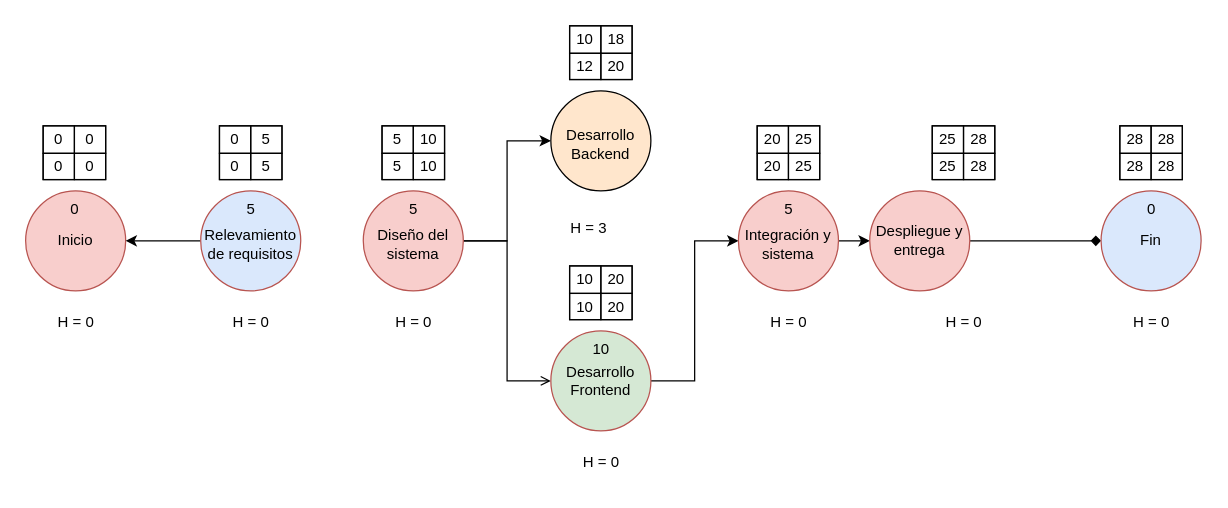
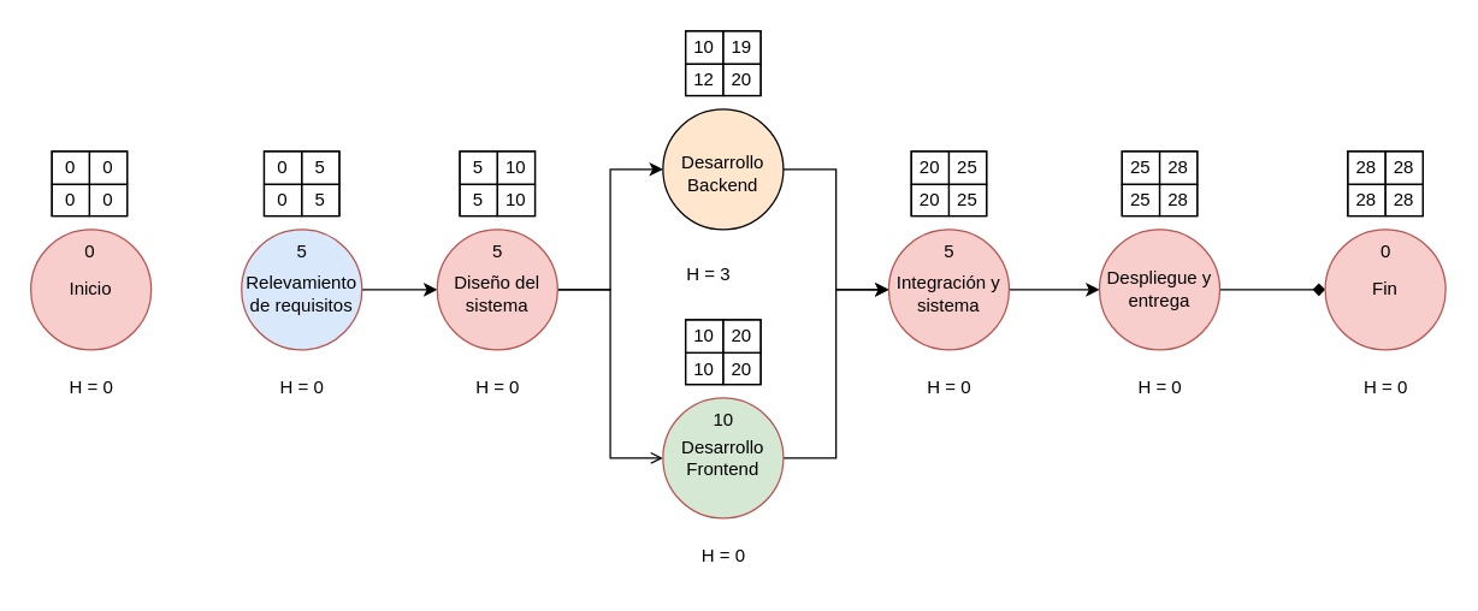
- <mxCell id="40" value="18" style="connectable=0;recursiveResize=0;strokeColor=inherit;fillColor=none;align=center;whiteSpace=wrap;html=1;" vertex="1" parent="38"><mxGeometry x="25" width="25" height="22" as="geometry"><mxRectangle width="25" height="22" as="alternateBounds" /></mxGeometry></mxCell>
+ <mxCell id="40" value="19" style="connectable=0;recursiveResize=0;strokeColor=inherit;fillColor=none;align=center;whiteSpace=wrap;html=1;" vertex="1" parent="38"><mxGeometry x="25" width="25" height="22" as="geometry"><mxRectangle width="25" height="22" as="alternateBounds" /></mxGeometry></mxCell>
+ <mxCell id="35" style="edgeStyle=orthogonalEdgeStyle;rounded=0;orthogonalLoop=1;jettySize=auto;html=1;entryX=0;entryY=0.5;entryDx=0;entryDy=0;" edge="1" parent="1" source="36" target="57"><mxGeometry relative="1" as="geometry" /></mxCell>
- <mxCell id="3" style="edgeStyle=orthogonalEdgeStyle;rounded=0;orthogonalLoop=1;jettySize=auto;html=1;" edge="1" parent="1" source="4" target="2"><mxGeometry relative="1" as="geometry" /></mxCell>
+ <mxCell id="3" style="edgeStyle=orthogonalEdgeStyle;rounded=0;orthogonalLoop=1;jettySize=auto;html=1;" edge="1" parent="1" source="4" target="21"><mxGeometry relative="1" as="geometry" /></mxCell>
- <mxCell id="68" value="Despliegue y entrega" style="ellipse;whiteSpace=wrap;html=1;aspect=fixed;fillColor=#f8cecc;strokeColor=#b85450;" vertex="1" parent="1"><mxGeometry x="695" y="152" width="80" height="80" as="geometry" /></mxCell>
+ <mxCell id="68" value="Despliegue y entrega" style="ellipse;whiteSpace=wrap;html=1;aspect=fixed;fillColor=#f8cecc;strokeColor=#b85450;" vertex="1" parent="1"><mxGeometry x="730" y="152" width="80" height="80" as="geometry" /></mxCell>
- <mxCell id="77" value="Fin" style="ellipse;whiteSpace=wrap;html=1;aspect=fixed;fillColor=#dae8fc;strokeColor=#b85450;" vertex="1" parent="1"><mxGeometry x="880" y="152" width="80" height="80" as="geometry" /></mxCell>
+ <mxCell id="77" value="Fin" style="ellipse;whiteSpace=wrap;html=1;aspect=fixed;fillColor=#f8cecc;strokeColor=#b85450;" vertex="1" parent="1"><mxGeometry x="880" y="152" width="80" height="80" as="geometry" /></mxCell>
